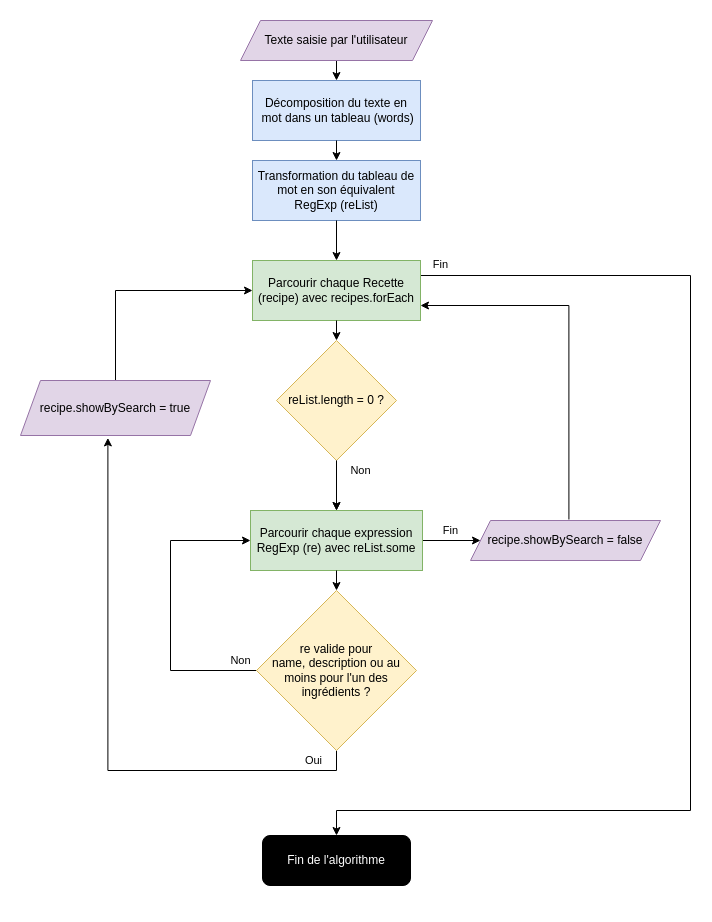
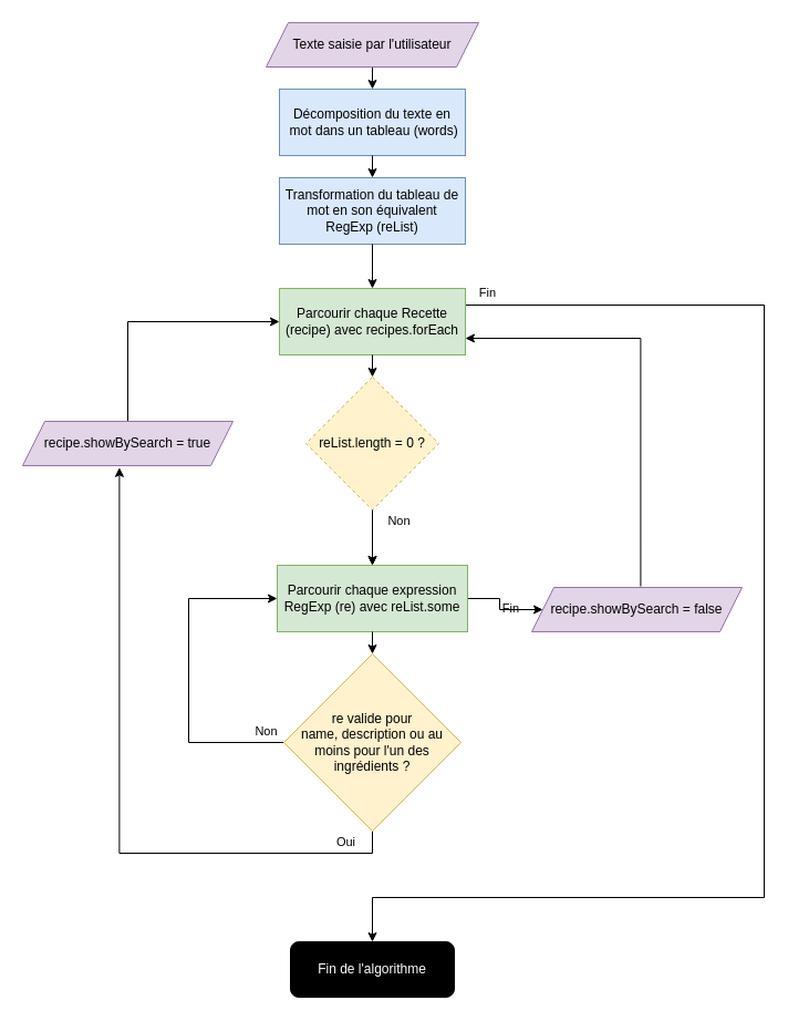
- <mxCell id="7" value="reList.length = 0 ?" style="rhombus;whiteSpace=wrap;html=1;fillColor=#fff2cc;strokeColor=#d6b656;labelBackgroundColor=none;fontColor=#000000;" parent="1" vertex="1"><mxGeometry x="276" y="340" width="120" height="120" as="geometry" /></mxCell>
+ <mxCell id="7" value="reList.length = 0 ?" style="rhombus;whiteSpace=wrap;html=1;fillColor=#fff2cc;strokeColor=#d6b656;labelBackgroundColor=none;fontColor=#000000;dashed=1;" parent="1" vertex="1"><mxGeometry x="276" y="340" width="120" height="120" as="geometry" /></mxCell>
- <mxCell id="22" value="recipe.showBySearch = true" style="shape=parallelogram;perimeter=parallelogramPerimeter;whiteSpace=wrap;html=1;fixedSize=1;fillColor=#e1d5e7;strokeColor=#9673a6;labelBackgroundColor=none;fontColor=#000000;" parent="1" vertex="1"><mxGeometry x="20" y="380" width="190" height="55" as="geometry" /></mxCell>
+ <mxCell id="22" value="recipe.showBySearch = true" style="shape=parallelogram;perimeter=parallelogramPerimeter;whiteSpace=wrap;html=1;fixedSize=1;fillColor=#e1d5e7;strokeColor=#9673a6;labelBackgroundColor=none;fontColor=#000000;" parent="1" vertex="1"><mxGeometry x="20" y="380" width="190" height="40" as="geometry" /></mxCell>
- <mxCell id="23" value="recipe.showBySearch = false" style="shape=parallelogram;perimeter=parallelogramPerimeter;whiteSpace=wrap;html=1;fixedSize=1;fillColor=#e1d5e7;strokeColor=#9673a6;labelBackgroundColor=none;fontColor=#000000;" parent="1" vertex="1"><mxGeometry x="470" y="520" width="190" height="40" as="geometry" /></mxCell>
+ <mxCell id="23" value="recipe.showBySearch = false" style="shape=parallelogram;perimeter=parallelogramPerimeter;whiteSpace=wrap;html=1;fixedSize=1;fillColor=#e1d5e7;strokeColor=#9673a6;labelBackgroundColor=none;fontColor=#000000;" parent="1" vertex="1"><mxGeometry x="480" y="530" width="190" height="40" as="geometry" /></mxCell>
- <mxCell id="20" value="Fin de l'algorithme" style="rounded=1;whiteSpace=wrap;html=1;labelBackgroundColor=none;fontColor=#FFFFFF;fillColor=#000000;" parent="1" vertex="1"><mxGeometry x="262" y="835" width="148" height="50" as="geometry" /></mxCell>
+ <mxCell id="20" value="Fin de l'algorithme" style="rounded=1;whiteSpace=wrap;html=1;labelBackgroundColor=none;fontColor=#FFFFFF;fillColor=#000000;" parent="1" vertex="1"><mxGeometry x="262" y="850" width="148" height="50" as="geometry" /></mxCell>
